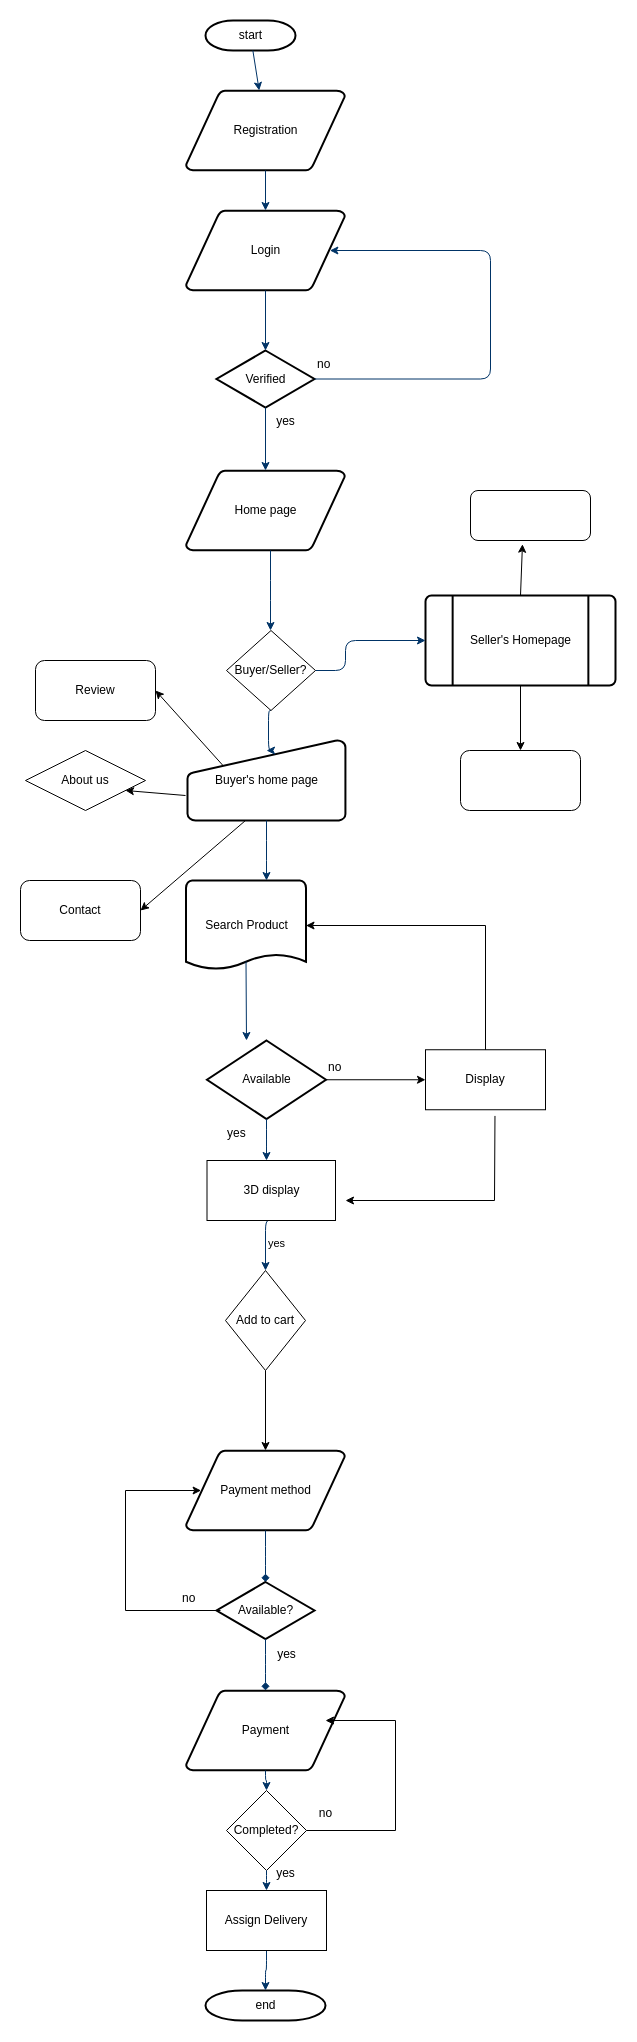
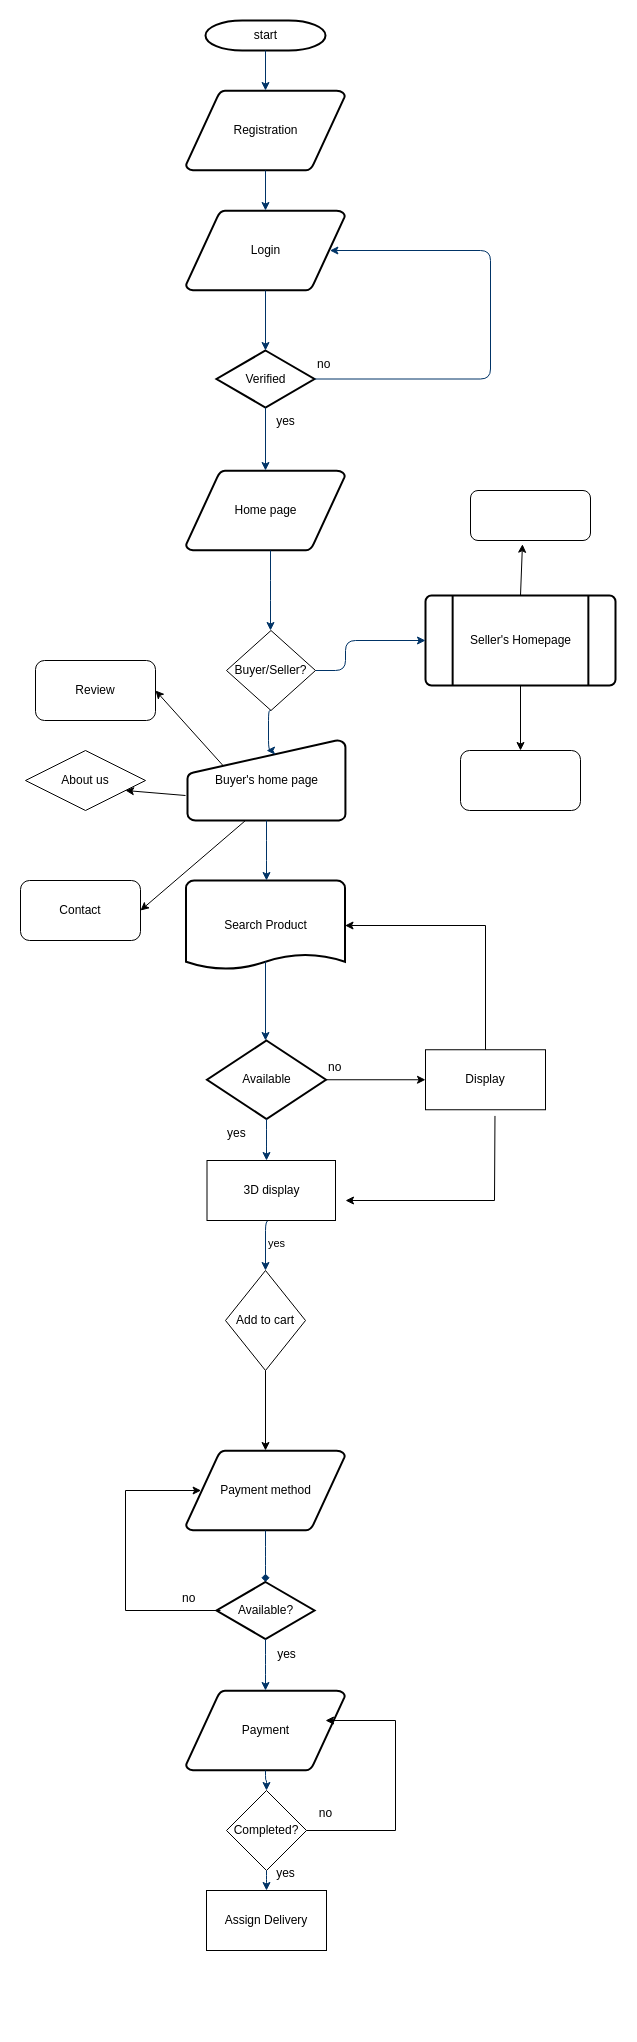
- <mxCell id="2" value="start" style="shape=mxgraph.flowchart.terminator;strokeWidth=2;gradientColor=none;gradientDirection=north;fontStyle=0;html=1;" parent="1" vertex="1"><mxGeometry x="205" y="20" width="90" height="30" as="geometry" /></mxCell>
+ <mxCell id="2" value="start" style="shape=mxgraph.flowchart.terminator;strokeWidth=2;gradientColor=none;gradientDirection=north;fontStyle=0;html=1;" parent="1" vertex="1"><mxGeometry x="205" y="20" width="120" height="30" as="geometry" /></mxCell>
- <mxCell id="19" value="Search Product" style="shape=mxgraph.flowchart.document;strokeWidth=2;gradientColor=none;gradientDirection=north;fontStyle=0;html=1;" parent="1" vertex="1"><mxGeometry x="185.5" y="880" width="120" height="90" as="geometry" /></mxCell>
+ <mxCell id="19" value="Search Product" style="shape=mxgraph.flowchart.document;strokeWidth=2;gradientColor=none;gradientDirection=north;fontStyle=0;html=1;" parent="1" vertex="1"><mxGeometry x="185.5" y="880" width="159" height="90" as="geometry" /></mxCell>
- <mxCell id="31" value="" style="edgeStyle=elbowEdgeStyle;elbow=vertical;exitX=0.5;exitY=1;exitPerimeter=0;entryX=0.5;entryY=0;entryPerimeter=0;fontStyle=1;strokeColor=#003366;strokeWidth=1;html=1;endArrow=diamond;" parent="1" source="27" target="28" edge="1"><mxGeometry width="100" height="100" as="geometry"><mxPoint y="60" as="sourcePoint" x="-55" /><mxPoint x="45" as="targetPoint" y="-40" /></mxGeometry></mxCell>
+ <mxCell id="31" value="" style="edgeStyle=elbowEdgeStyle;elbow=vertical;exitX=0.5;exitY=1;exitPerimeter=0;entryX=0.5;entryY=0;entryPerimeter=0;fontStyle=1;strokeColor=#003366;strokeWidth=1;html=1;" parent="1" source="27" target="28" edge="1"><mxGeometry width="100" height="100" as="geometry"><mxPoint y="60" as="sourcePoint" x="-55" /><mxPoint x="45" as="targetPoint" y="-40" /></mxGeometry></mxCell>
- <mxCell id="32" value="" style="edgeStyle=elbowEdgeStyle;elbow=vertical;exitX=0.5;exitY=1;exitPerimeter=0;entryX=0.5;entryY=0;entryPerimeter=0;fontStyle=1;strokeColor=#003366;strokeWidth=1;html=1;" parent="1" source="50" target="29" edge="1"><mxGeometry width="100" height="100" as="geometry"><mxPoint y="60" as="sourcePoint" x="-55" /><mxPoint x="45" as="targetPoint" y="-40" /></mxGeometry></mxCell>
- <mxCell id="29" value="end" style="shape=mxgraph.flowchart.terminator;strokeWidth=2;gradientColor=none;gradientDirection=north;fontStyle=0;html=1;" parent="1" vertex="1"><mxGeometry x="205" y="1990" width="120" height="30" as="geometry" /></mxCell>
